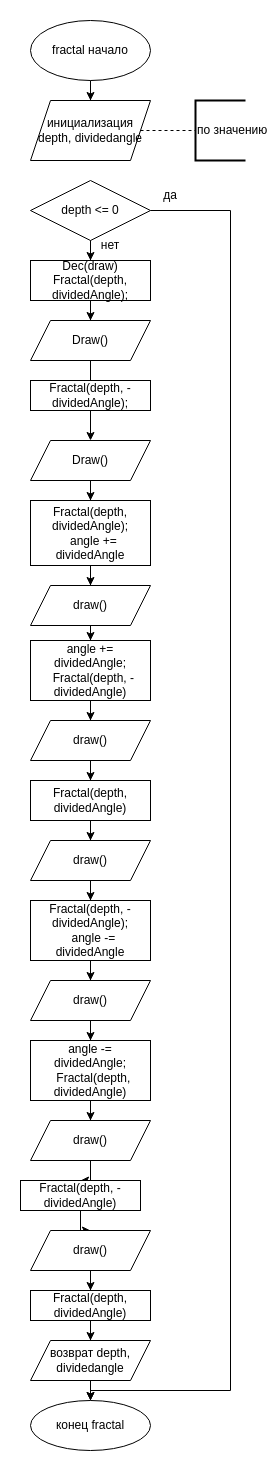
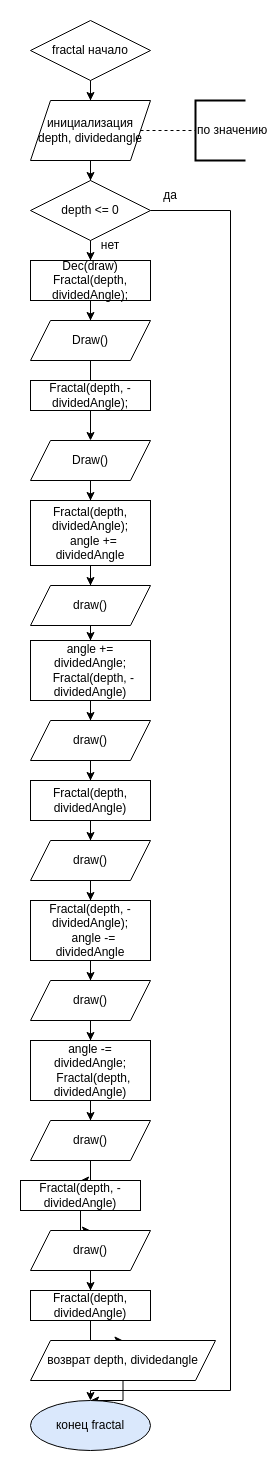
- <mxCell id="3" value="fractal начало" style="ellipse;whiteSpace=wrap;html=1;" vertex="1" parent="1"><mxGeometry x="30" width="120" height="60" as="geometry" y="20" /></mxCell>
+ <mxCell id="3" value="fractal начало" style="rhombus;whiteSpace=wrap;html=1;" vertex="1" parent="1"><mxGeometry x="30" width="120" height="60" as="geometry" y="20" /></mxCell>
+ <mxCell id="4" style="edgeStyle=orthogonalEdgeStyle;rounded=0;orthogonalLoop=1;jettySize=auto;html=1;" edge="1" parent="1" source="5" target="10"><mxGeometry relative="1" as="geometry"><mxPoint x="90" y="190" as="targetPoint" /></mxGeometry></mxCell>
- <mxCell id="47" value="возврат depth, dividedangle" style="shape=parallelogram;perimeter=parallelogramPerimeter;whiteSpace=wrap;html=1;fixedSize=1;" vertex="1" parent="1"><mxGeometry x="30" y="1340" width="120" height="40" as="geometry" /></mxCell>
+ <mxCell id="47" value="возврат depth, dividedangle" style="shape=parallelogram;perimeter=parallelogramPerimeter;whiteSpace=wrap;html=1;fixedSize=1;" vertex="1" parent="1"><mxGeometry x="30" y="1340" width="185" height="40" as="geometry" /></mxCell>
- <mxCell id="48" value="конец fractal" style="ellipse;whiteSpace=wrap;html=1;" vertex="1" parent="1"><mxGeometry x="30" y="1400" width="120" height="50" as="geometry" /></mxCell>
+ <mxCell id="48" value="конец fractal" style="ellipse;whiteSpace=wrap;html=1;fillColor=#dae8fc;" vertex="1" parent="1"><mxGeometry x="30" y="1400" width="120" height="50" as="geometry" /></mxCell>
